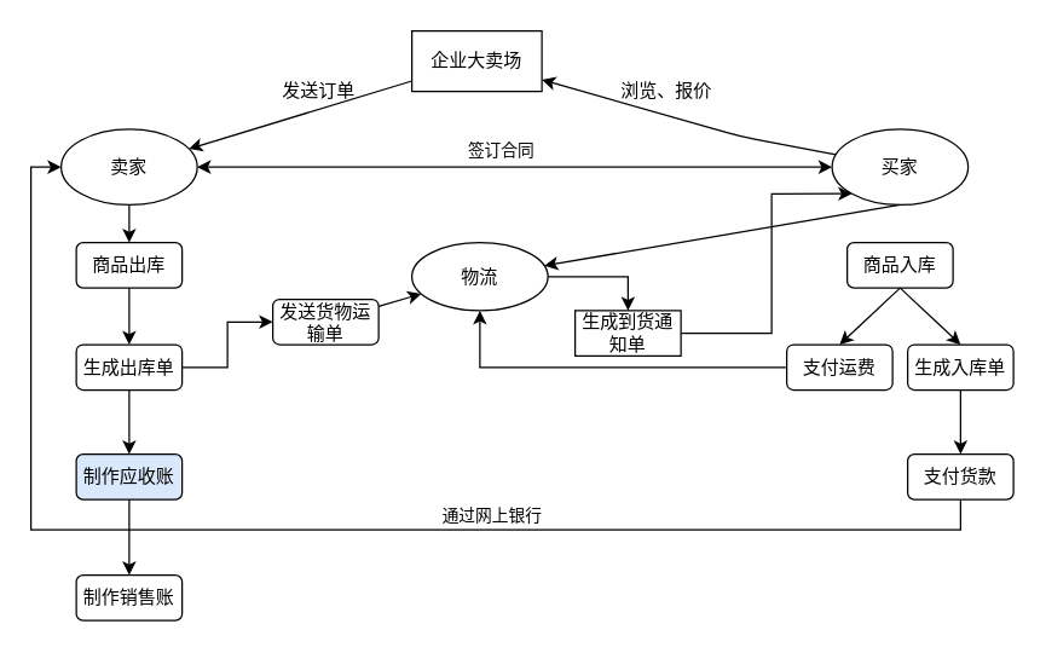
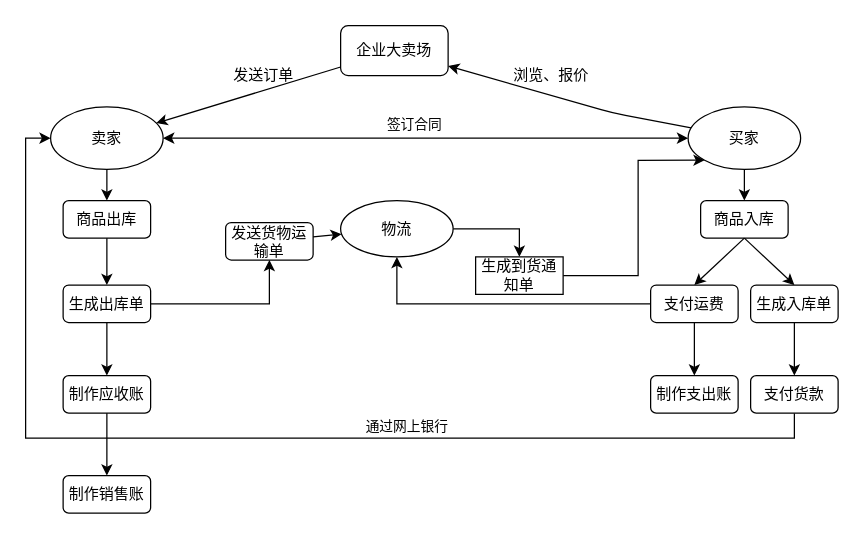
- <mxCell id="6" value="企业大卖场" style="rounded=0;whiteSpace=wrap;html=1;" vertex="1" parent="1"><mxGeometry x="272" y="20" width="86" height="40" as="geometry" /></mxCell>
+ <mxCell id="6" value="企业大卖场" style="whiteSpace=wrap;html=1;rounded=1;" vertex="1" parent="1"><mxGeometry x="272" y="20" width="86" height="40" as="geometry" /></mxCell>
- <mxCell id="24" value="" style="endArrow=classic;html=1;exitX=0.5;exitY=1;exitDx=0;exitDy=0;" edge="1" parent="1" target="5" source="3"><mxGeometry width="50" height="50" relative="1" as="geometry"><mxPoint x="565" y="135" as="sourcePoint" /><mxPoint x="880" y="220" as="targetPoint" /></mxGeometry></mxCell>
+ <mxCell id="24" value="" style="endArrow=classic;html=1;entryX=0.5;entryY=0;entryDx=0;entryDy=0;exitX=0.5;exitY=1;exitDx=0;exitDy=0;" edge="1" parent="1" target="25" source="3"><mxGeometry width="50" height="50" relative="1" as="geometry"><mxPoint x="565" y="135" as="sourcePoint" /><mxPoint x="880" y="220" as="targetPoint" /></mxGeometry></mxCell>
- <mxCell id="19" value="发送货物运输单" style="rounded=1;whiteSpace=wrap;html=1;" vertex="1" parent="1"><mxGeometry x="180" y="197.5" width="70" height="30" as="geometry" /></mxCell>
+ <mxCell id="19" value="发送货物运输单" style="rounded=1;whiteSpace=wrap;html=1;" vertex="1" parent="1"><mxGeometry x="180" y="177.5" width="70" height="30" as="geometry" /></mxCell>
+ <mxCell id="27" style="edgeStyle=orthogonalEdgeStyle;rounded=0;orthogonalLoop=1;jettySize=auto;html=1;exitX=0.5;exitY=1;exitDx=0;exitDy=0;entryX=0.5;entryY=0;entryDx=0;entryDy=0;" edge="1" parent="1" source="29" target="30"><mxGeometry relative="1" as="geometry"><mxPoint x="525" y="300" as="targetPoint" /></mxGeometry></mxCell>
- <mxCell id="21" value="制作应收账" style="rounded=1;whiteSpace=wrap;html=1;fillColor=#dae8fc;" vertex="1" parent="1"><mxGeometry x="50" y="300" width="70" height="30" as="geometry" /></mxCell>
+ <mxCell id="21" value="制作应收账" style="rounded=1;whiteSpace=wrap;html=1;" vertex="1" parent="1"><mxGeometry x="50" y="300" width="70" height="30" as="geometry" /></mxCell>
+ <mxCell id="30" value="制作支出账" style="rounded=1;whiteSpace=wrap;html=1;" vertex="1" parent="1"><mxGeometry x="520" y="300" width="70" height="30" as="geometry" /></mxCell>
